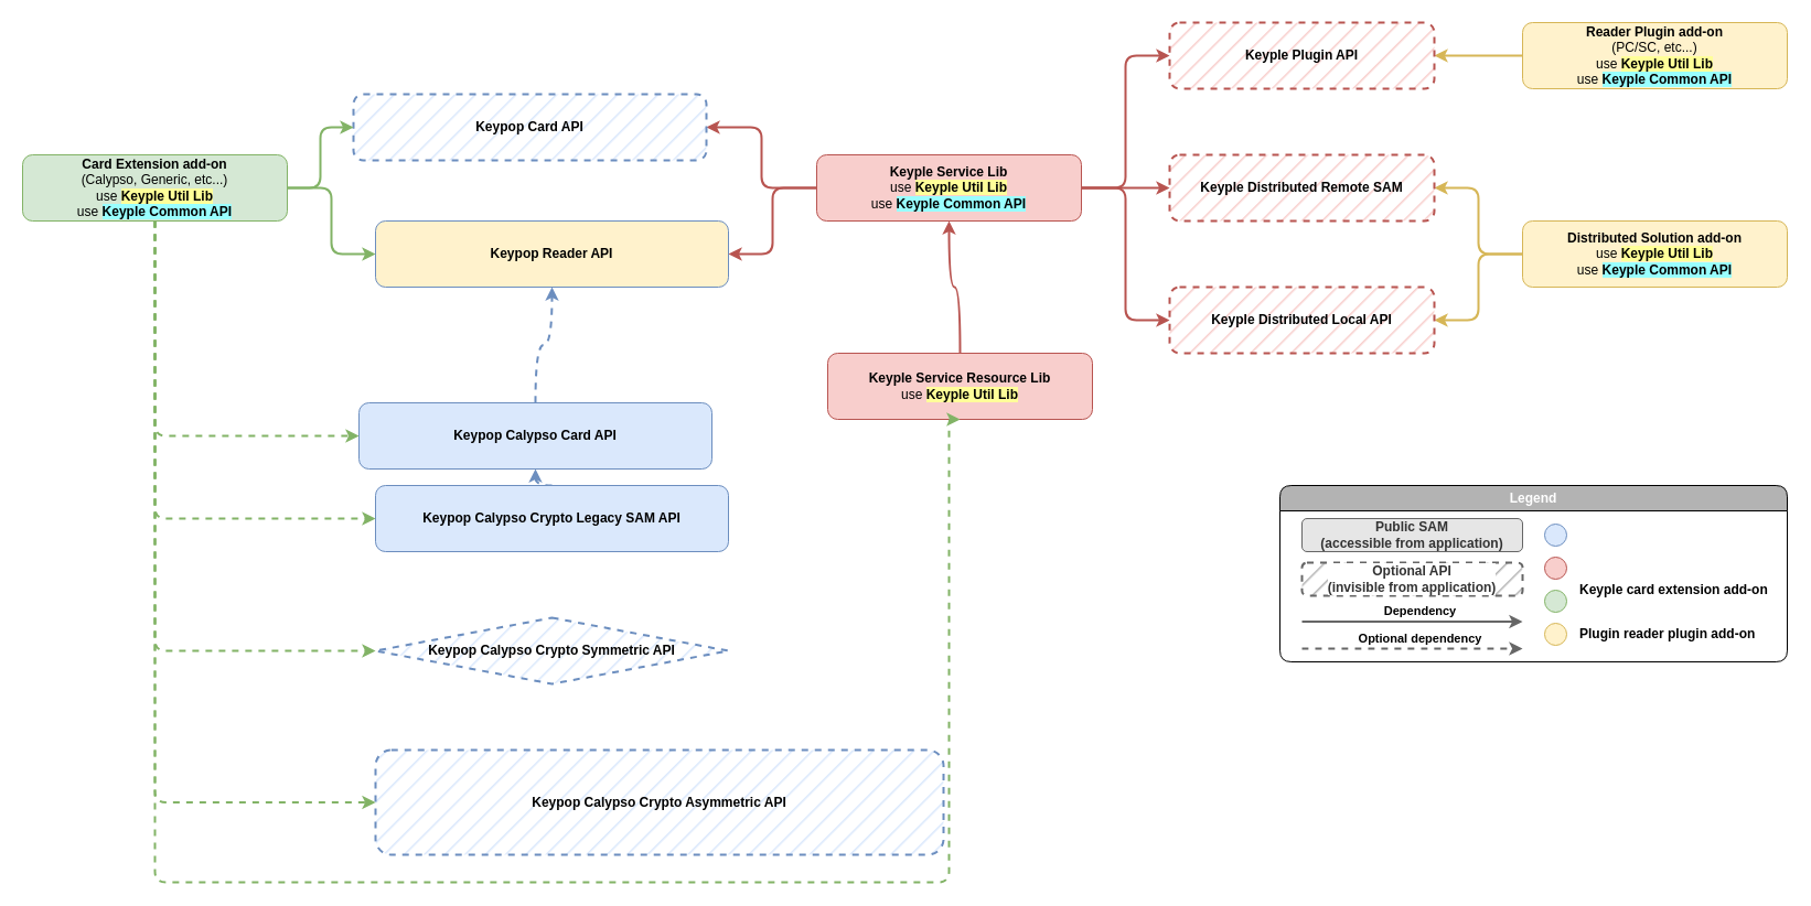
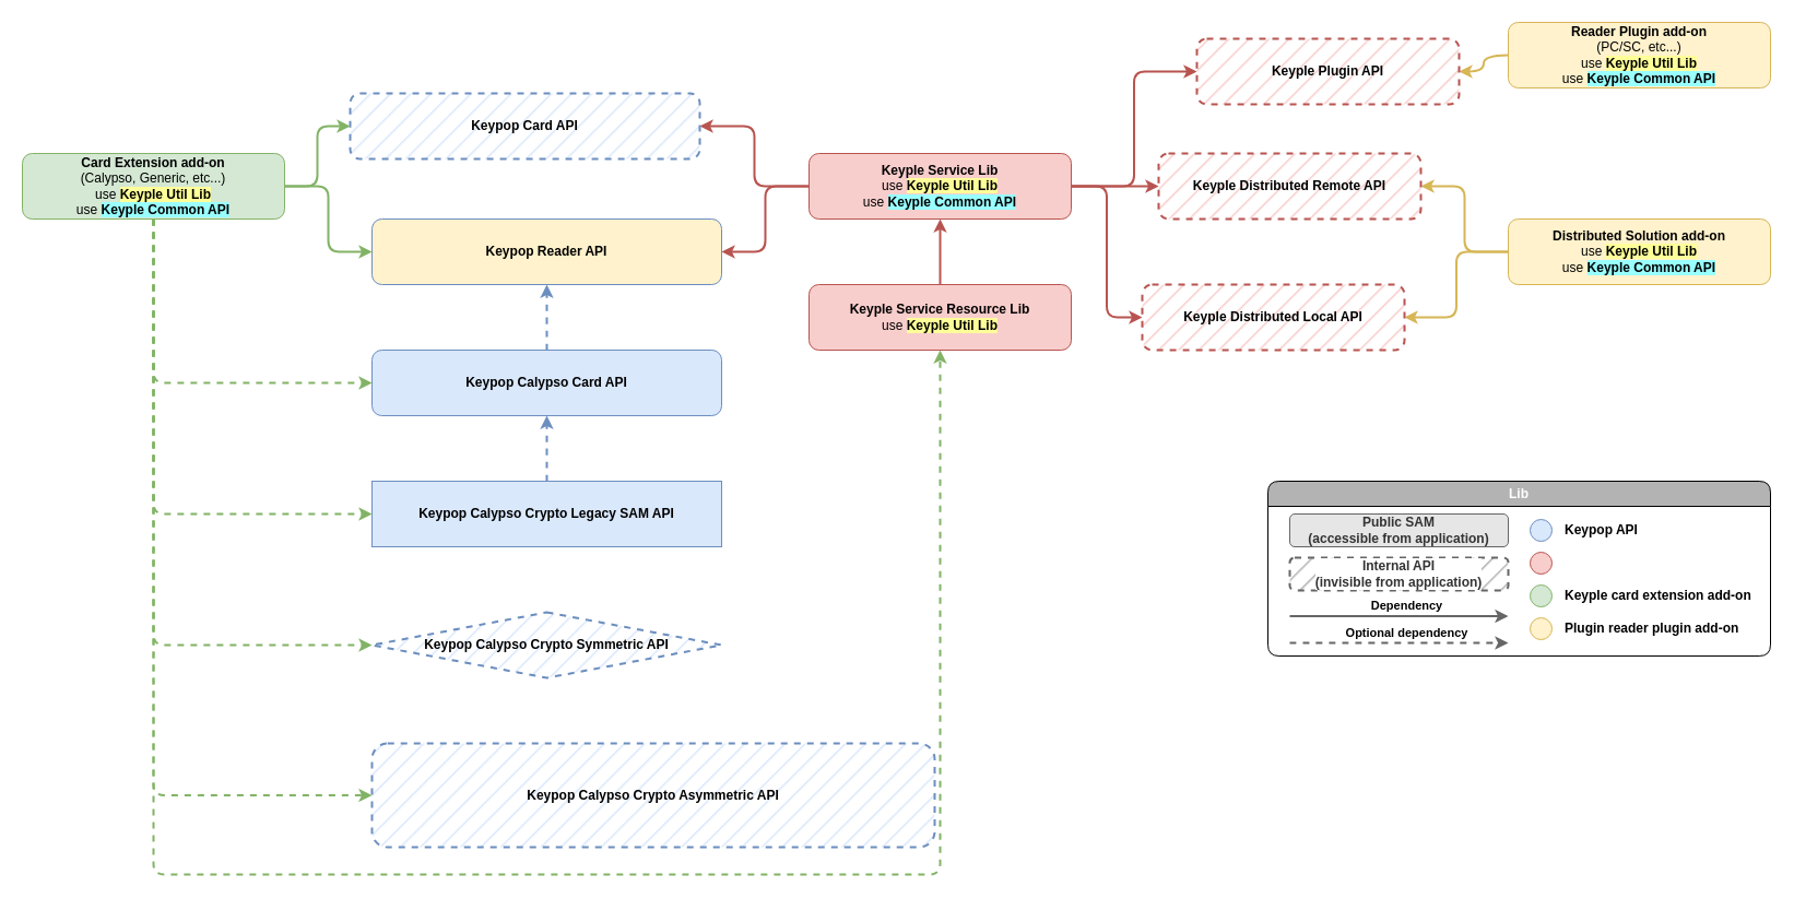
- <mxCell id="15" value="Keyple Plugin API" style="rounded=1;whiteSpace=wrap;html=1;fillColor=#f8cecc;strokeColor=#b85450;fontStyle=1;dashed=1;fillStyle=hatch;glass=0;shadow=0;perimeterSpacing=0;strokeWidth=2;" parent="1" vertex="1"><mxGeometry x="1060" y="20" width="240" height="60" as="geometry" /></mxCell>
+ <mxCell id="15" value="Keyple Plugin API" style="rounded=1;whiteSpace=wrap;html=1;fillColor=#f8cecc;strokeColor=#b85450;fontStyle=1;dashed=1;fillStyle=hatch;glass=0;shadow=0;perimeterSpacing=0;strokeWidth=2;" parent="1" vertex="1"><mxGeometry x="1095" y="35" width="240" height="60" as="geometry" /></mxCell>
- <mxCell id="16" value="Keyple Distributed Remote SAM" style="rounded=1;whiteSpace=wrap;html=1;fillColor=#f8cecc;strokeColor=#b85450;fontStyle=1;dashed=1;strokeWidth=2;fillStyle=hatch;" parent="1" vertex="1"><mxGeometry x="1060" y="140" width="240" height="60" as="geometry" /></mxCell>
+ <mxCell id="16" value="Keyple Distributed Remote API" style="rounded=1;whiteSpace=wrap;html=1;fillColor=#f8cecc;strokeColor=#b85450;fontStyle=1;dashed=1;strokeWidth=2;fillStyle=hatch;" parent="1" vertex="1"><mxGeometry x="1060" y="140" width="240" height="60" as="geometry" /></mxCell>
- <mxCell id="17" value="Keyple Distributed Local API" style="rounded=1;whiteSpace=wrap;html=1;fillColor=#f8cecc;strokeColor=#b85450;fontStyle=1;dashed=1;strokeWidth=2;fillStyle=hatch;" parent="1" vertex="1"><mxGeometry x="1060" y="260" width="240" height="60" as="geometry" /></mxCell>
+ <mxCell id="17" value="Keyple Distributed Local API" style="rounded=1;whiteSpace=wrap;html=1;fillColor=#f8cecc;strokeColor=#b85450;fontStyle=1;dashed=1;strokeWidth=2;fillStyle=hatch;" parent="1" vertex="1"><mxGeometry x="1045" y="260" width="240" height="60" as="geometry" /></mxCell>
- <mxCell id="5" value="&lt;b&gt;Keyple Service Resource Lib&lt;/b&gt;&lt;br&gt;use&amp;nbsp;&lt;b style=&quot;border-color: var(--border-color); background-color: rgb(255, 255, 153);&quot;&gt;Keyple Util Lib&lt;/b&gt;" style="rounded=1;whiteSpace=wrap;html=1;fillColor=#f8cecc;strokeColor=#b85450;fontStyle=0;" parent="1" vertex="1"><mxGeometry x="750" y="320" width="240" height="60" as="geometry" /></mxCell>
+ <mxCell id="5" value="&lt;b&gt;Keyple Service Resource Lib&lt;/b&gt;&lt;br&gt;use&amp;nbsp;&lt;b style=&quot;border-color: var(--border-color); background-color: rgb(255, 255, 153);&quot;&gt;Keyple Util Lib&lt;/b&gt;" style="rounded=1;whiteSpace=wrap;html=1;fillColor=#f8cecc;strokeColor=#b85450;fontStyle=0;" parent="1" vertex="1"><mxGeometry x="740" y="260" width="240" height="60" as="geometry" /></mxCell>
- <mxCell id="35" value="Keypop Calypso Card API" style="rounded=1;whiteSpace=wrap;html=1;fillColor=#dae8fc;strokeColor=#6c8ebf;fontStyle=1" parent="1" vertex="1"><mxGeometry x="325" y="365" width="320" height="60" as="geometry" /></mxCell>
+ <mxCell id="35" value="Keypop Calypso Card API" style="rounded=1;whiteSpace=wrap;html=1;fillColor=#dae8fc;strokeColor=#6c8ebf;fontStyle=1" parent="1" vertex="1"><mxGeometry x="340" y="320" width="320" height="60" as="geometry" /></mxCell>
- <mxCell id="18" value="Legend" style="swimlane;whiteSpace=wrap;html=1;shadow=0;glass=0;labelBackgroundColor=#B3B3B3;fillStyle=auto;strokeWidth=1;fillColor=#B3B3B3;gradientColor=none;rounded=1;swimlaneFillColor=none;swimlaneLine=1;fontColor=#FFFFFF;" parent="1" vertex="1"><mxGeometry x="1160" y="440" width="460" height="160" as="geometry"><mxRectangle x="40" y="680" width="80" height="30" as="alternateBounds" /></mxGeometry></mxCell>
+ <mxCell id="18" value="Lib" style="swimlane;whiteSpace=wrap;html=1;shadow=0;glass=0;labelBackgroundColor=#B3B3B3;fillStyle=auto;strokeWidth=1;fillColor=#B3B3B3;gradientColor=none;rounded=1;swimlaneFillColor=none;swimlaneLine=1;fontColor=#FFFFFF;" parent="1" vertex="1"><mxGeometry x="1160" y="440" width="460" height="160" as="geometry"><mxRectangle x="40" y="680" width="80" height="30" as="alternateBounds" /></mxGeometry></mxCell>
- <mxCell id="33" value="Keypop Calypso Crypto Legacy SAM API" style="rounded=1;whiteSpace=wrap;html=1;fillColor=#dae8fc;strokeColor=#6c8ebf;fontStyle=1" parent="1" vertex="1"><mxGeometry x="340" y="440" width="320" height="60" as="geometry" /></mxCell>
+ <mxCell id="33" value="Keypop Calypso Crypto Legacy SAM API" style="whiteSpace=wrap;html=1;fillColor=#dae8fc;strokeColor=#6c8ebf;fontStyle=1;rounded=0;" parent="1" vertex="1"><mxGeometry x="340" y="440" width="320" height="60" as="geometry" /></mxCell>
+ <mxCell id="24" value="Keypop API" style="text;html=1;strokeColor=none;fillColor=none;align=left;verticalAlign=middle;whiteSpace=wrap;rounded=0;strokeWidth=1;fontStyle=1" parent="18" vertex="1"><mxGeometry x="270" y="30" width="180" height="30" as="geometry" /></mxCell>
- <mxCell id="22" value="Optional API&lt;br&gt;(invisible from application)" style="rounded=1;whiteSpace=wrap;html=1;fillColor=#B3B3B3;strokeColor=#666666;fontStyle=1;strokeWidth=2;fillStyle=hatch;fontColor=#333333;gradientColor=none;dashed=1;labelBackgroundColor=default;" parent="18" vertex="1"><mxGeometry x="20" y="70" width="200" height="30" as="geometry" /></mxCell>
+ <mxCell id="22" value="Internal API&lt;br&gt;(invisible from application)" style="rounded=1;whiteSpace=wrap;html=1;fillColor=#B3B3B3;strokeColor=#666666;fontStyle=1;strokeWidth=2;fillStyle=hatch;fontColor=#333333;gradientColor=none;dashed=1;labelBackgroundColor=default;" parent="18" vertex="1"><mxGeometry x="20" y="70" width="200" height="30" as="geometry" /></mxCell>
- <mxCell id="27" value="Keyple card extension add-on" style="text;html=1;strokeColor=none;fillColor=none;align=left;verticalAlign=middle;whiteSpace=wrap;rounded=0;strokeWidth=1;fontStyle=1" parent="18" vertex="1"><mxGeometry x="270" y="80" width="180" height="30" as="geometry" /></mxCell>
+ <mxCell id="27" value="Keyple card extension add-on" style="text;html=1;strokeColor=none;fillColor=none;align=left;verticalAlign=middle;whiteSpace=wrap;rounded=0;strokeWidth=1;fontStyle=1" parent="18" vertex="1"><mxGeometry x="270" y="90" width="180" height="30" as="geometry" /></mxCell>
